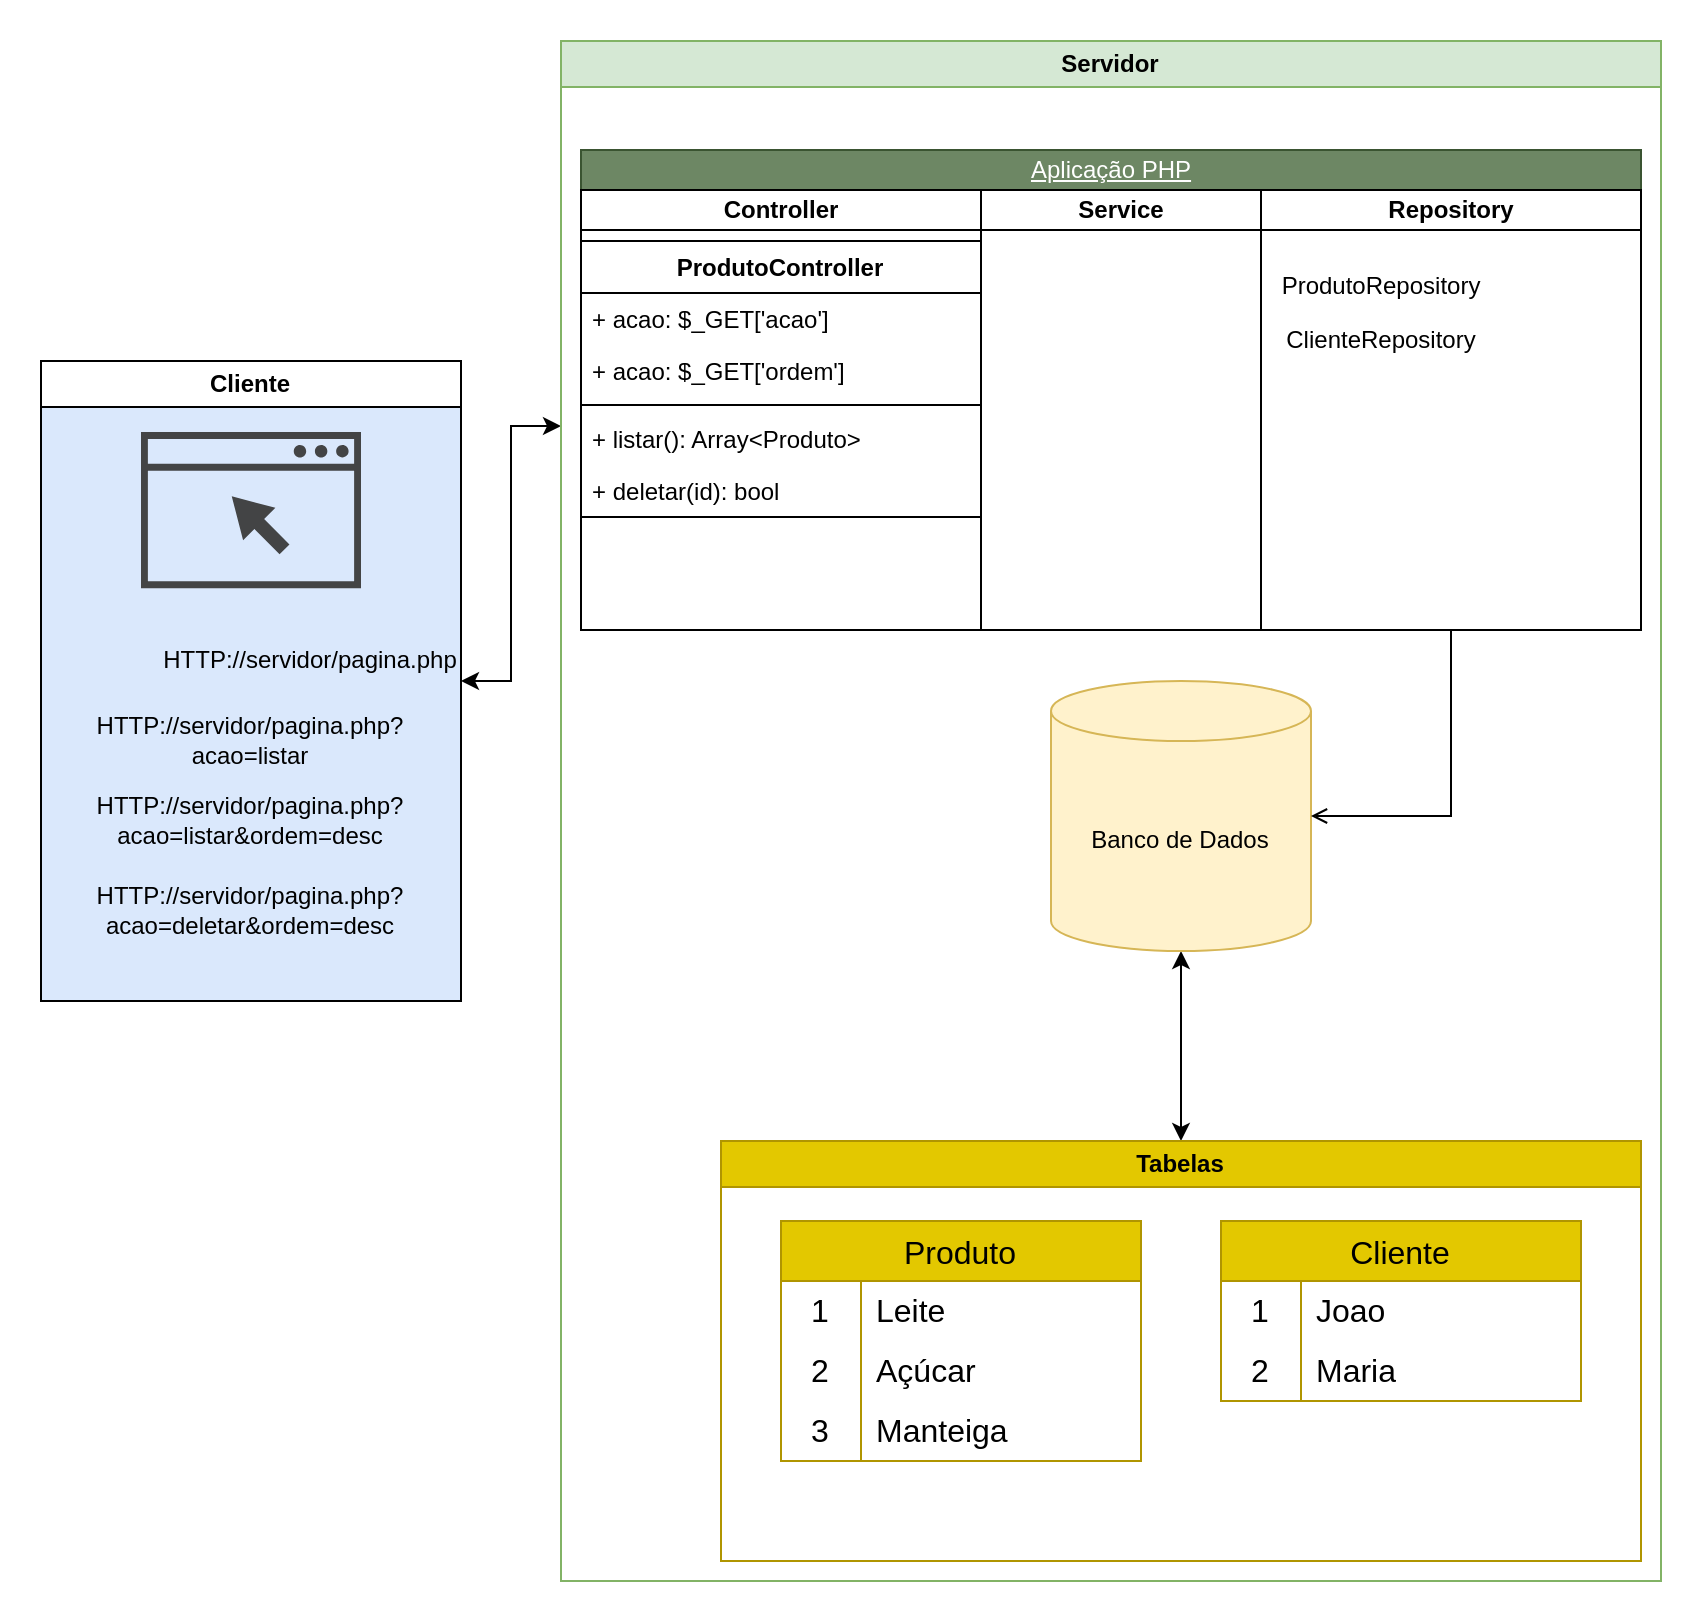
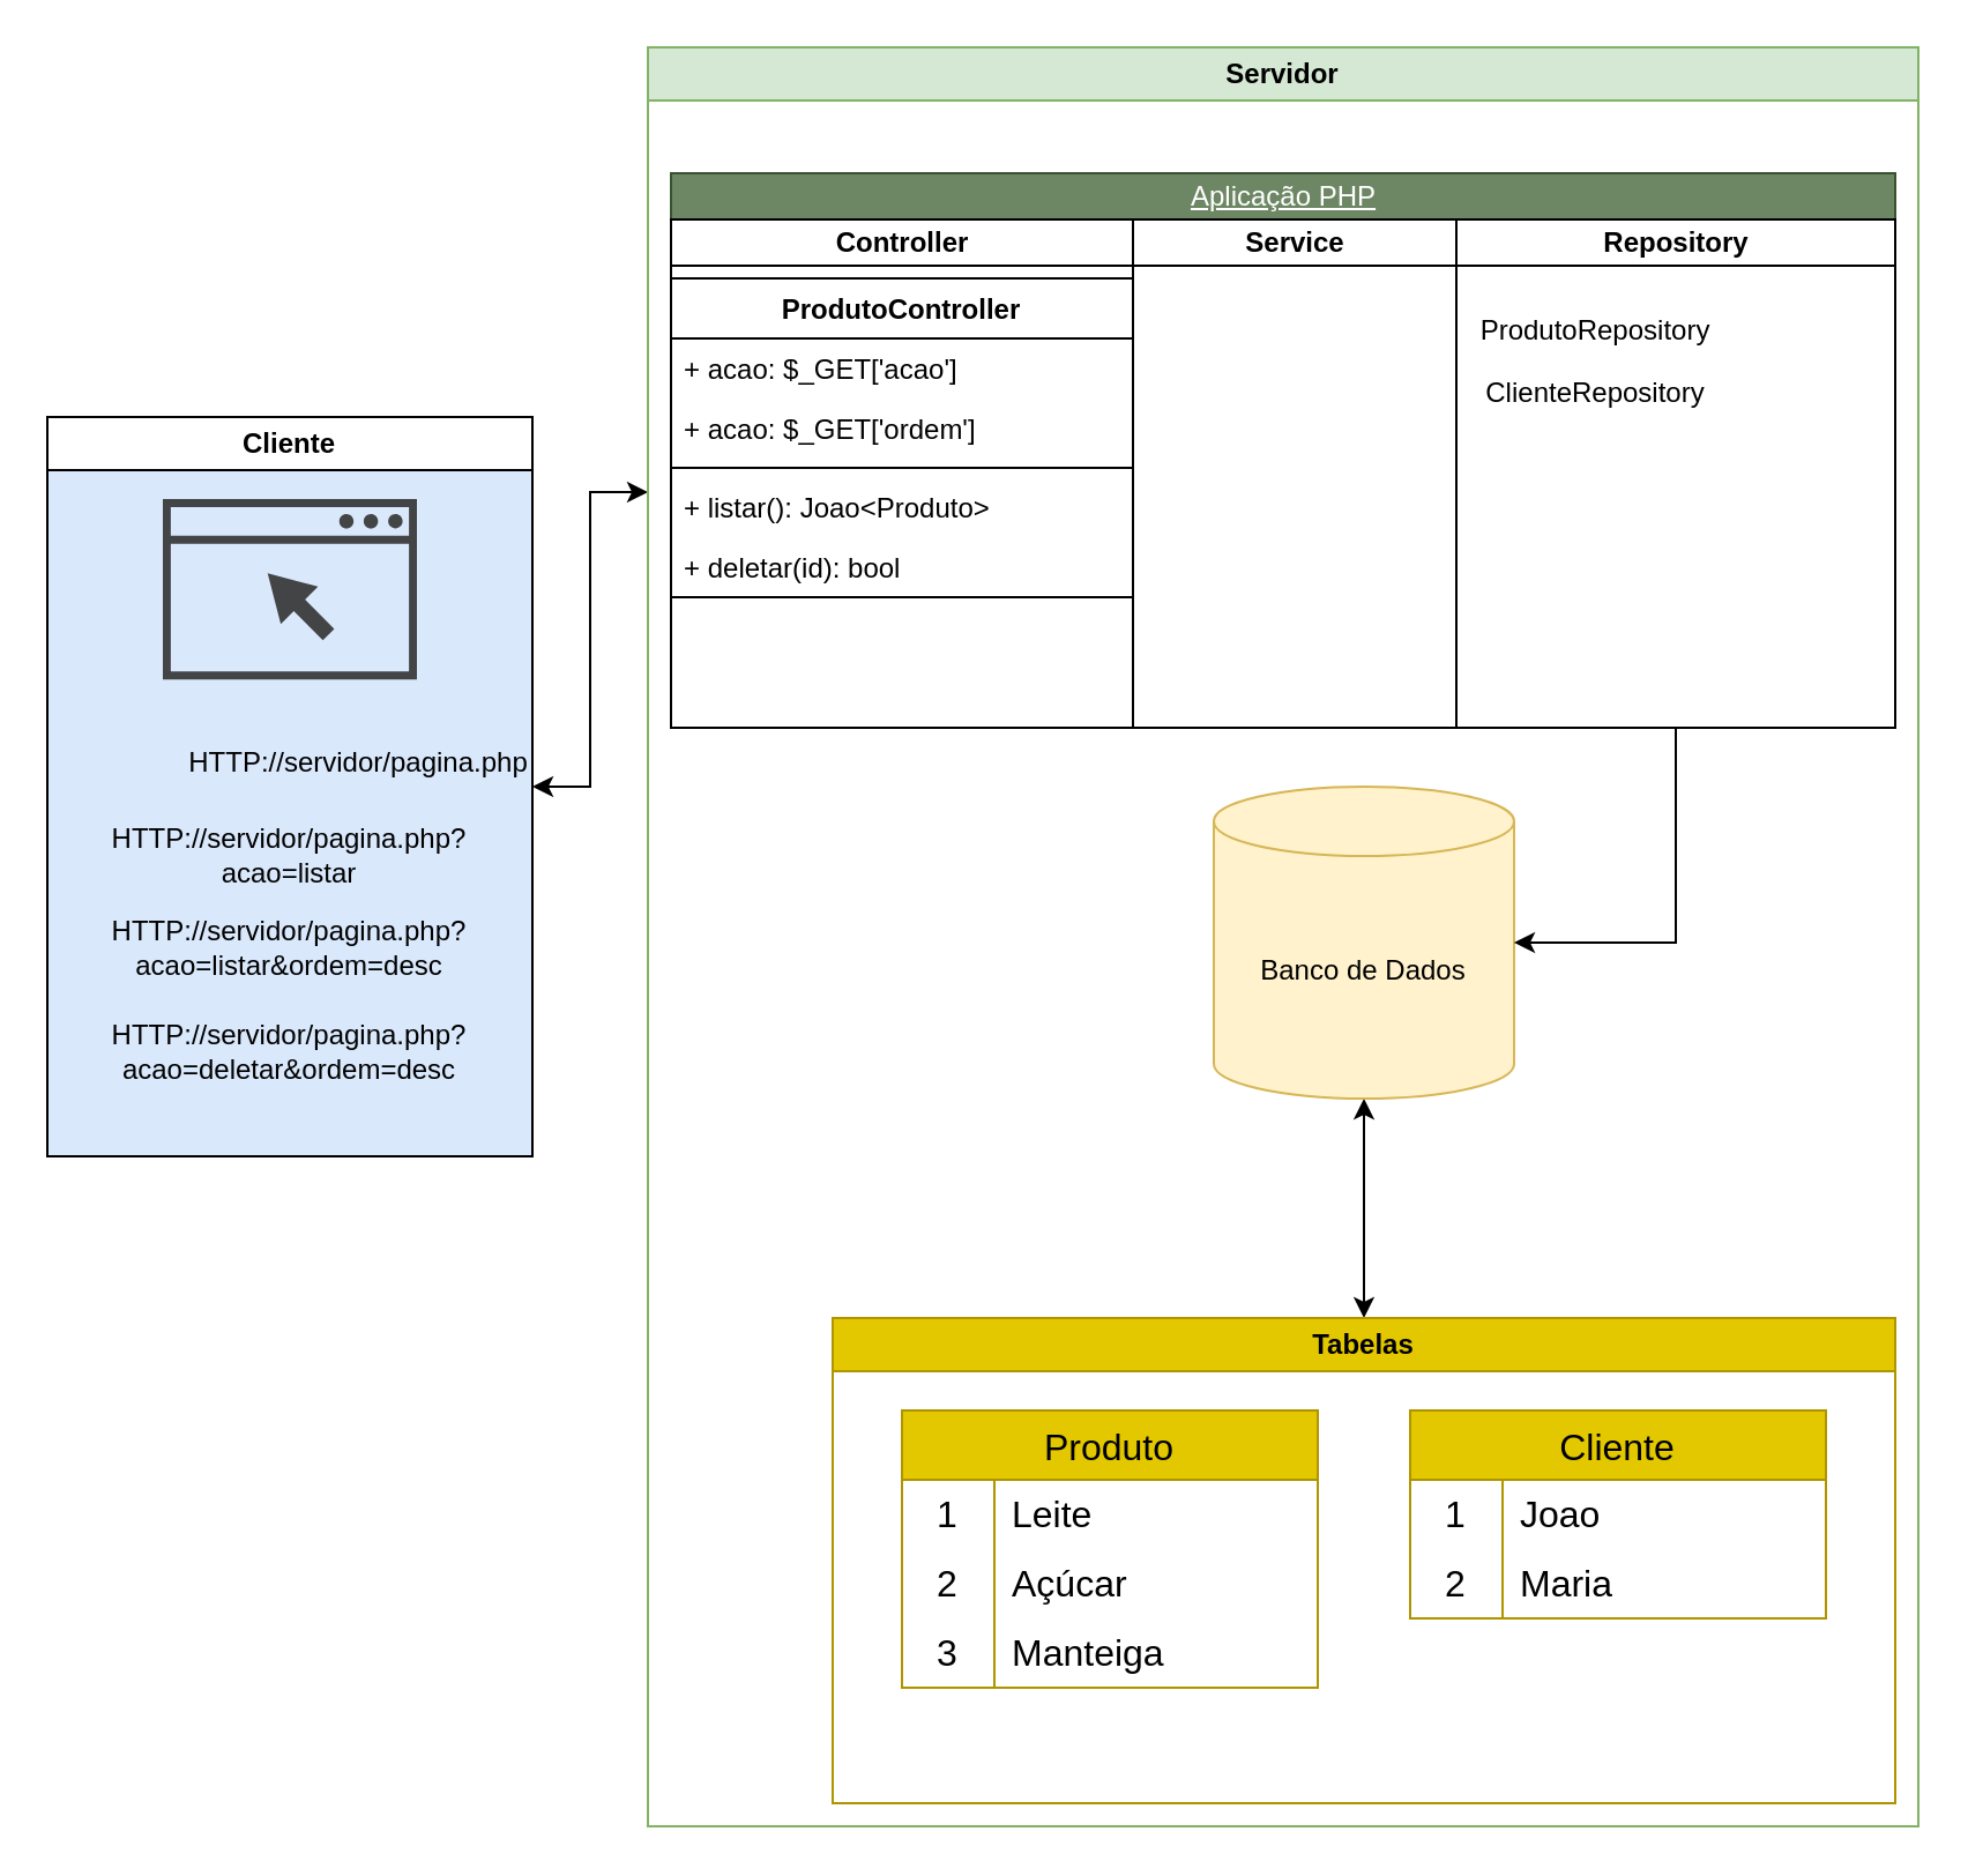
- <mxCell id="31" value="+ listar(): Array&amp;lt;Produto&amp;gt;" style="text;strokeColor=none;fillColor=none;align=left;verticalAlign=top;spacingLeft=4;spacingRight=4;overflow=hidden;rotatable=0;points=[[0,0.5],[1,0.5]];portConstraint=eastwest;whiteSpace=wrap;html=1;" parent="27" vertex="1"><mxGeometry y="86" width="200" height="26" as="geometry" /></mxCell>
+ <mxCell id="31" value="+ listar(): Joao&amp;lt;Produto&amp;gt;" style="text;strokeColor=none;fillColor=none;align=left;verticalAlign=top;spacingLeft=4;spacingRight=4;overflow=hidden;rotatable=0;points=[[0,0.5],[1,0.5]];portConstraint=eastwest;whiteSpace=wrap;html=1;" parent="27" vertex="1"><mxGeometry y="86" width="200" height="26" as="geometry" /></mxCell>
- <mxCell id="44" style="edgeStyle=orthogonalEdgeStyle;rounded=0;orthogonalLoop=1;jettySize=auto;html=1;exitX=0.5;exitY=1;exitDx=0;exitDy=0;entryX=1;entryY=0.5;entryDx=0;entryDy=0;entryPerimeter=0;endArrow=open;" parent="1" source="34" target="3" edge="1"><mxGeometry relative="1" as="geometry" /></mxCell>
+ <mxCell id="44" style="edgeStyle=orthogonalEdgeStyle;rounded=0;orthogonalLoop=1;jettySize=auto;html=1;exitX=0.5;exitY=1;exitDx=0;exitDy=0;entryX=1;entryY=0.5;entryDx=0;entryDy=0;entryPerimeter=0;" parent="1" source="34" target="3" edge="1"><mxGeometry relative="1" as="geometry" /></mxCell>
